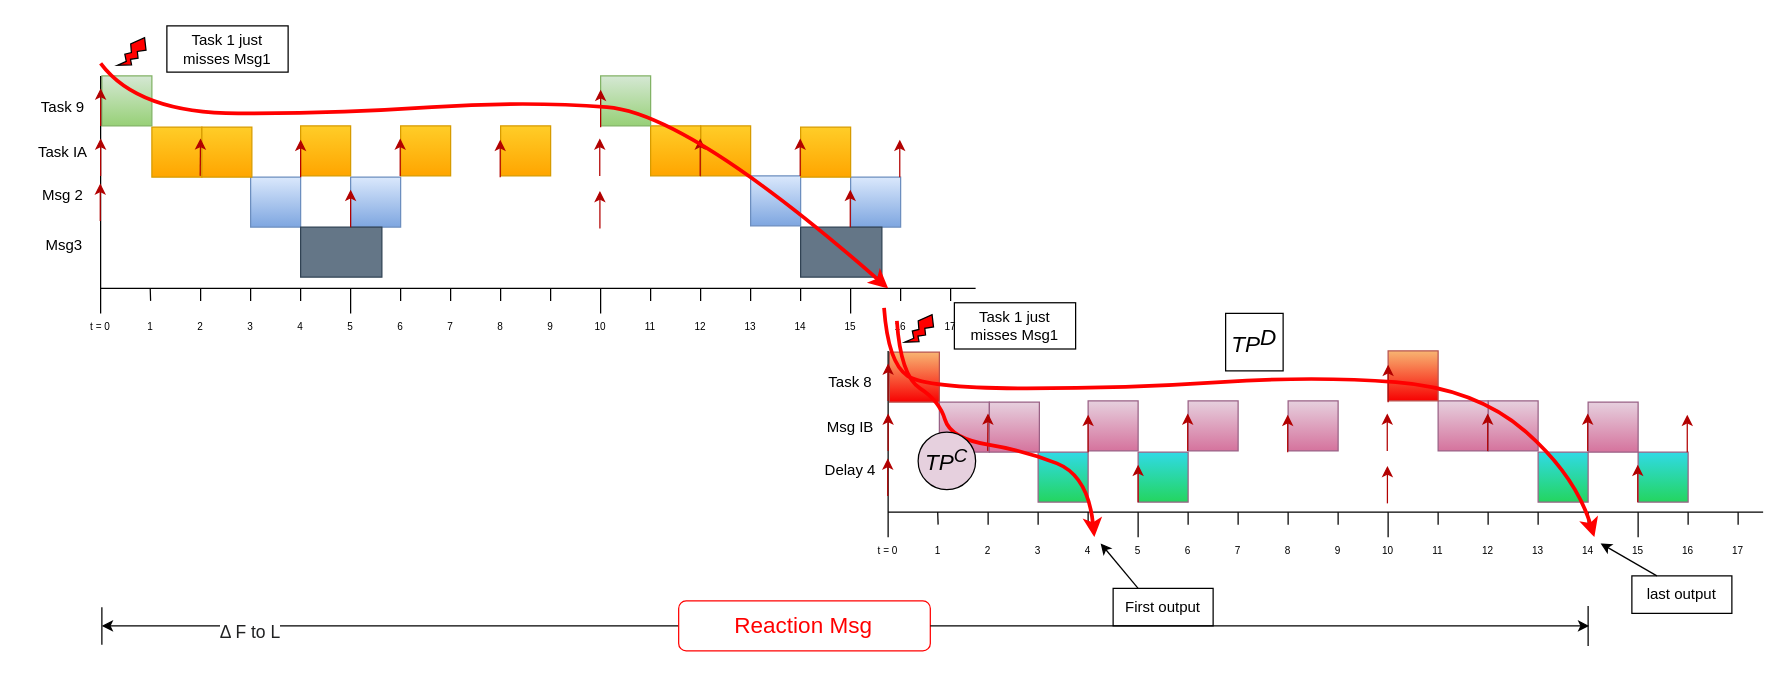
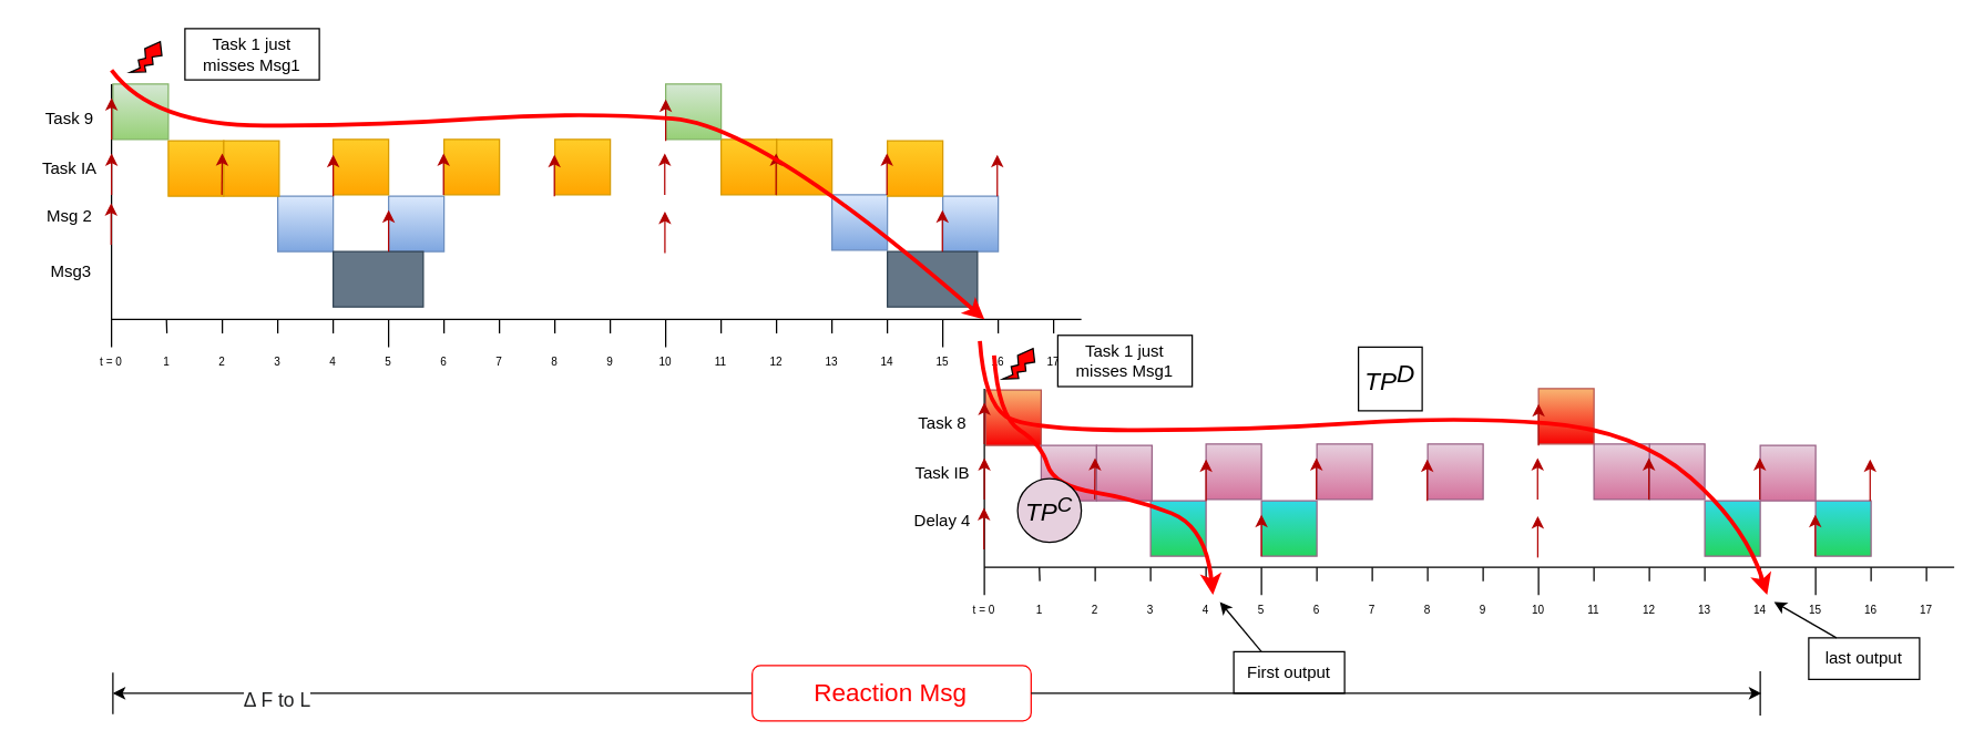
- <mxCell id="95" value="Msg IB" style="text;html=1;strokeColor=none;fillColor=none;align=center;verticalAlign=middle;whiteSpace=wrap;rounded=0;" vertex="1" parent="1"><mxGeometry x="650" y="326" width="60" height="30" as="geometry" /></mxCell>
+ <mxCell id="95" value="Task IB" style="text;html=1;strokeColor=none;fillColor=none;align=center;verticalAlign=middle;whiteSpace=wrap;rounded=0;" vertex="1" parent="1"><mxGeometry x="650" y="326" width="60" height="30" as="geometry" /></mxCell>
